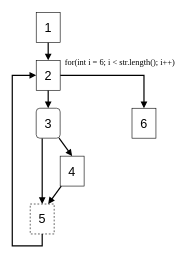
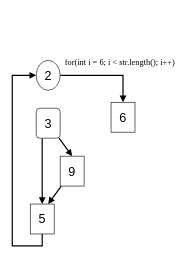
- <mxCell id="3" value="&lt;font style=&quot;font-size: 21px;&quot;&gt;1&lt;/font&gt;" style="rounded=0;whiteSpace=wrap;html=1;" vertex="1" parent="1"><mxGeometry x="60" y="20" width="40" height="50" as="geometry" /></mxCell>
- <mxCell id="2" style="rounded=0;orthogonalLoop=1;jettySize=auto;html=1;endArrow=block;endFill=1;strokeWidth=2;" edge="1" parent="1" source="3" target="6"><mxGeometry relative="1" as="geometry" /></mxCell>
- <mxCell id="6" value="&lt;font style=&quot;font-size: 21px;&quot;&gt;2&lt;/font&gt;" style="rounded=0;whiteSpace=wrap;html=1;" vertex="1" parent="1"><mxGeometry x="60" y="100" width="40" height="50" as="geometry" /></mxCell>
+ <mxCell id="6" value="&lt;font style=&quot;font-size: 21px;&quot;&gt;2&lt;/font&gt;" style="ellipse;whiteSpace=wrap;html=1;" vertex="1" parent="1"><mxGeometry x="60" y="100" width="40" height="50" as="geometry" /></mxCell>
- <mxCell id="4" style="rounded=0;orthogonalLoop=1;jettySize=auto;html=1;entryX=0.5;entryY=0;entryDx=0;entryDy=0;endArrow=block;endFill=1;strokeWidth=2;" edge="1" parent="1" source="6" target="9"><mxGeometry relative="1" as="geometry" /></mxCell>
- <mxCell id="14" value="&lt;font style=&quot;font-size: 21px;&quot;&gt;6&lt;/font&gt;" style="rounded=0;whiteSpace=wrap;html=1;" vertex="1" parent="1"><mxGeometry x="220" y="180" width="40" height="50" as="geometry" /></mxCell>
+ <mxCell id="14" value="&lt;font style=&quot;font-size: 21px;&quot;&gt;6&lt;/font&gt;" style="rounded=0;whiteSpace=wrap;html=1;" vertex="1" parent="1"><mxGeometry x="185" y="170" width="40" height="50" as="geometry" /></mxCell>
- <mxCell id="11" value="&lt;font style=&quot;font-size: 21px;&quot;&gt;4&lt;/font&gt;" style="rounded=0;whiteSpace=wrap;html=1;" vertex="1" parent="1"><mxGeometry x="100" y="260" width="40" height="50" as="geometry" /></mxCell>
+ <mxCell id="11" value="&lt;font style=&quot;font-size: 21px;&quot;&gt;9&lt;/font&gt;" style="rounded=0;whiteSpace=wrap;html=1;" vertex="1" parent="1"><mxGeometry x="100" y="260" width="40" height="50" as="geometry" /></mxCell>
- <mxCell id="13" value="&lt;font style=&quot;font-size: 21px;&quot;&gt;5&lt;/font&gt;" style="rounded=0;whiteSpace=wrap;html=1;dashed=1;" vertex="1" parent="1"><mxGeometry x="50" y="340" width="40" height="50" as="geometry" /></mxCell>
+ <mxCell id="13" value="&lt;font style=&quot;font-size: 21px;&quot;&gt;5&lt;/font&gt;" style="rounded=0;whiteSpace=wrap;html=1;" vertex="1" parent="1"><mxGeometry x="50" y="340" width="40" height="50" as="geometry" /></mxCell>
